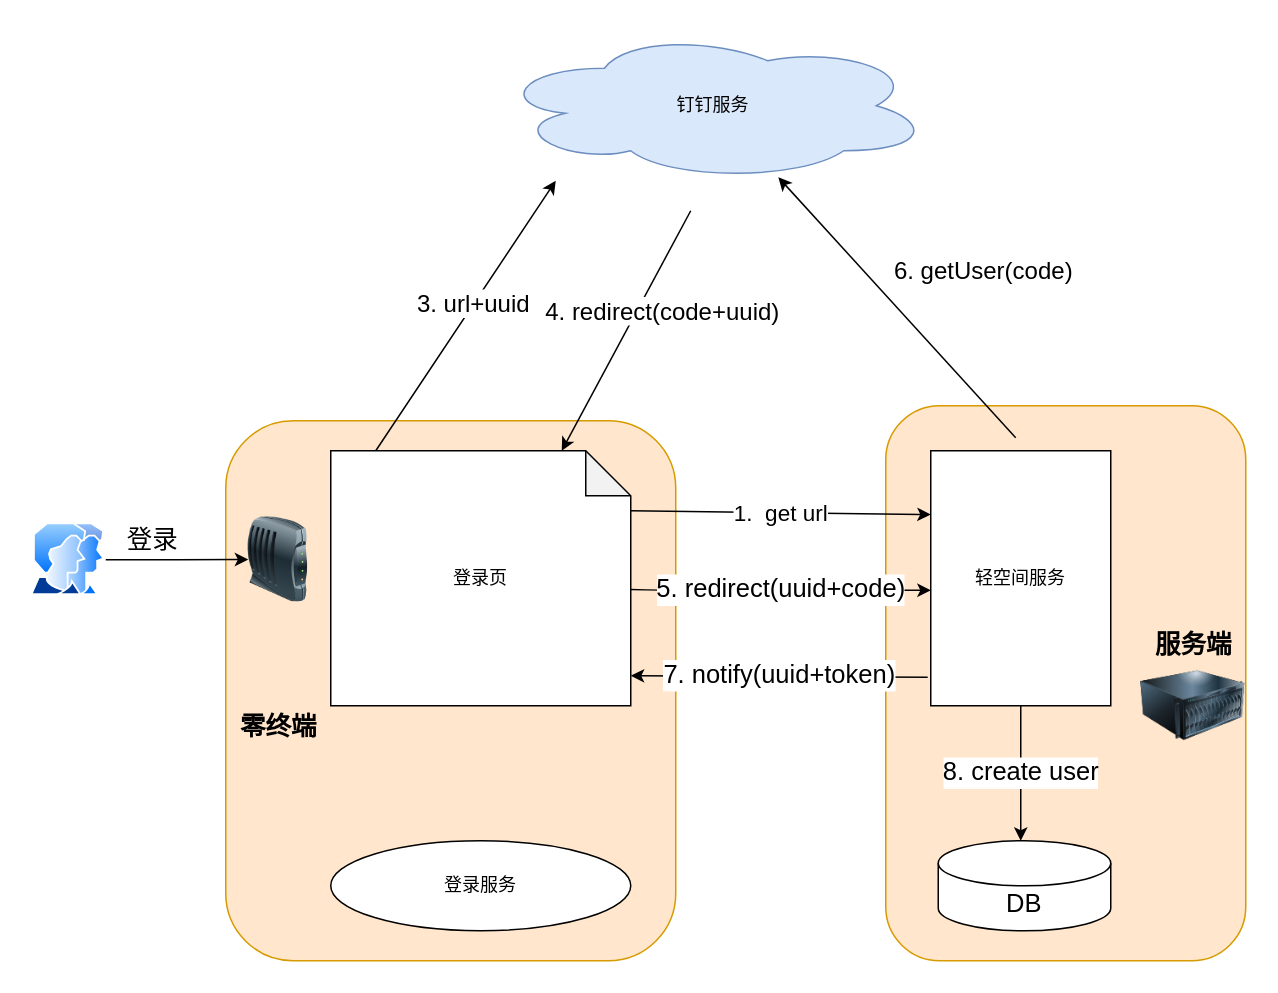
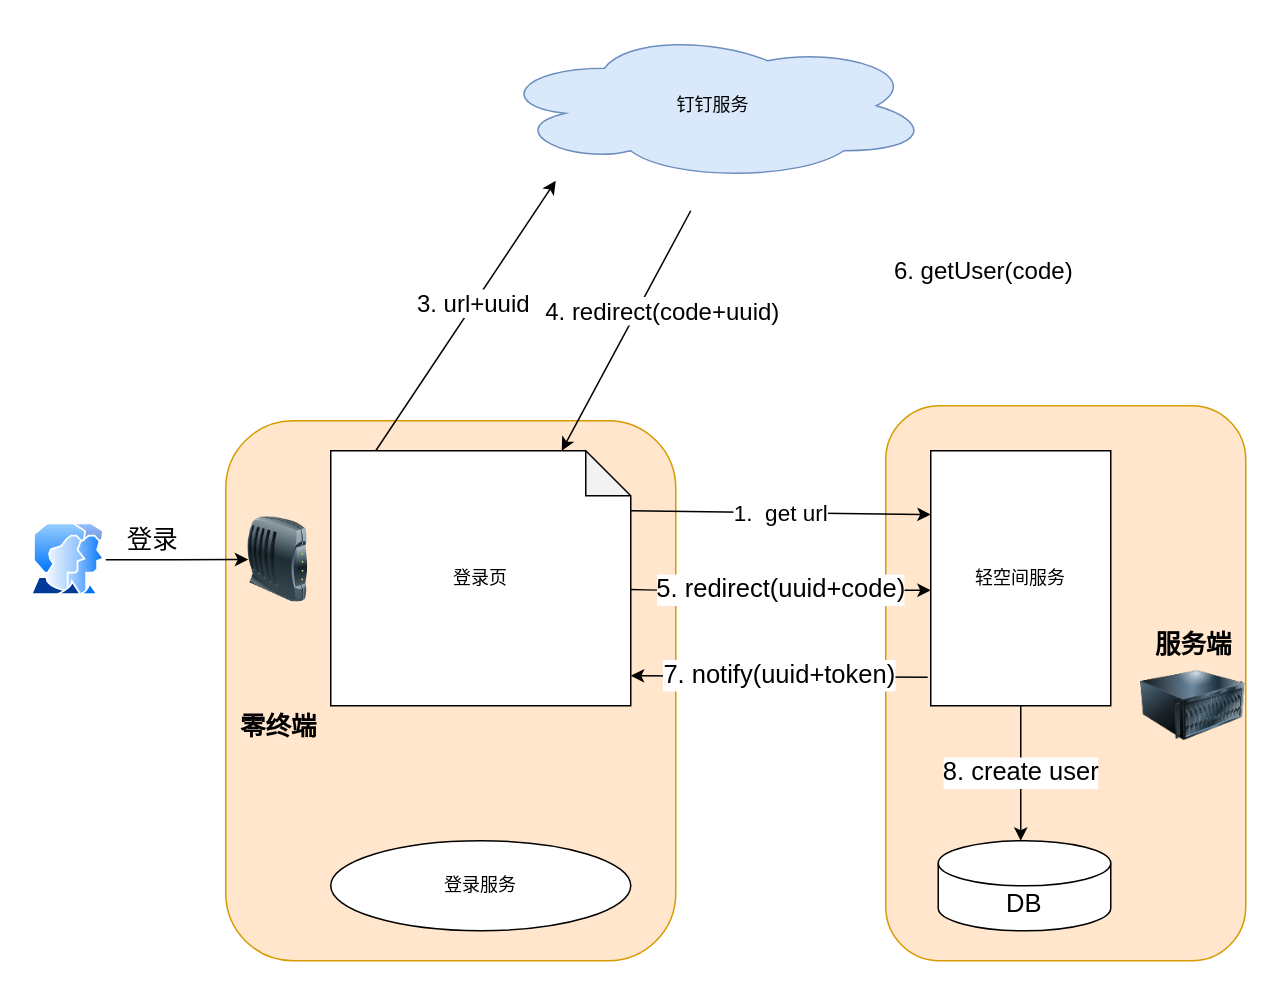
- <mxCell id="13" value="" style="endArrow=classic;html=1;exitX=0.472;exitY=-0.051;exitDx=0;exitDy=0;exitPerimeter=0;" edge="1" parent="1" source="6" target="7"><mxGeometry width="50" height="50" relative="1" as="geometry"><mxPoint x="730" y="290" as="sourcePoint" /><mxPoint x="780" y="240" as="targetPoint" /></mxGeometry></mxCell>
